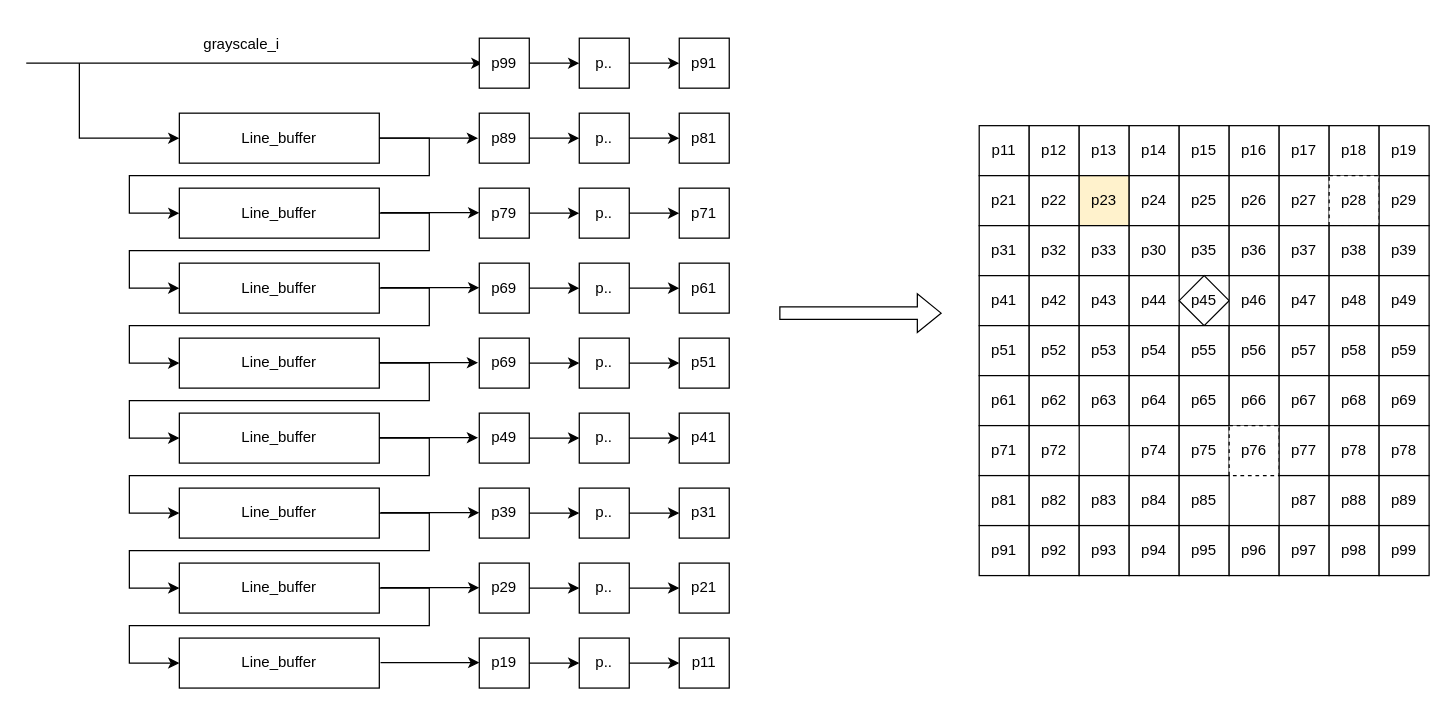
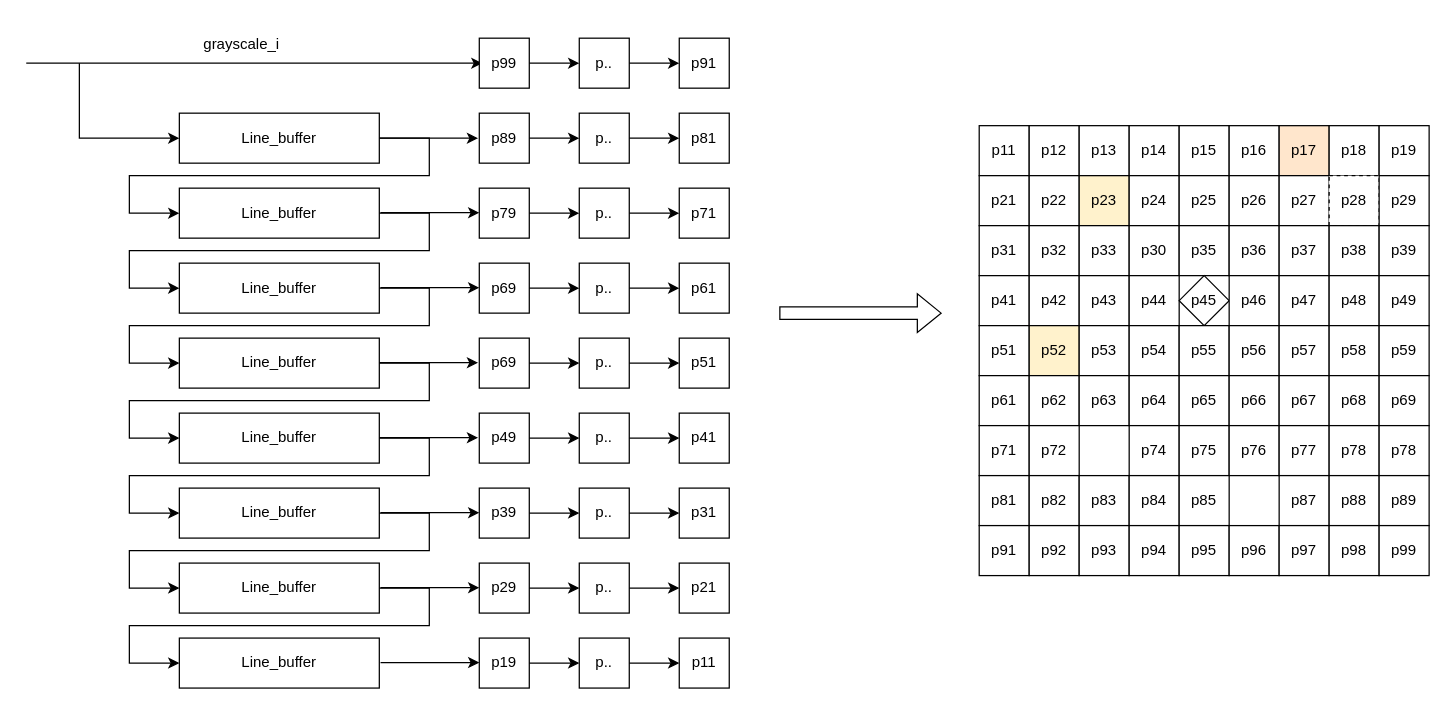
- <mxCell id="88" value="p17" style="rounded=0;whiteSpace=wrap;html=1;container=0;" parent="1" vertex="1"><mxGeometry x="1023" y="100" width="40" height="40" as="geometry" /></mxCell>
+ <mxCell id="88" value="p17" style="rounded=0;whiteSpace=wrap;html=1;container=0;fillColor=#ffe6cc;" parent="1" vertex="1"><mxGeometry x="1023" y="100" width="40" height="40" as="geometry" /></mxCell>
- <mxCell id="119" value="p52" style="rounded=0;whiteSpace=wrap;html=1;container=0;" parent="1" vertex="1"><mxGeometry x="823" y="260" width="40" height="40" as="geometry" /></mxCell>
+ <mxCell id="119" value="p52" style="rounded=0;whiteSpace=wrap;html=1;container=0;fillColor=#fff2cc;" parent="1" vertex="1"><mxGeometry x="823" y="260" width="40" height="40" as="geometry" /></mxCell>
- <mxCell id="140" value="p76" style="rounded=0;whiteSpace=wrap;html=1;container=0;dashed=1;" parent="1" vertex="1"><mxGeometry x="983" y="340" width="40" height="40" as="geometry" /></mxCell>
+ <mxCell id="140" value="p76" style="rounded=0;whiteSpace=wrap;html=1;container=0;" parent="1" vertex="1"><mxGeometry x="983" y="340" width="40" height="40" as="geometry" /></mxCell>
